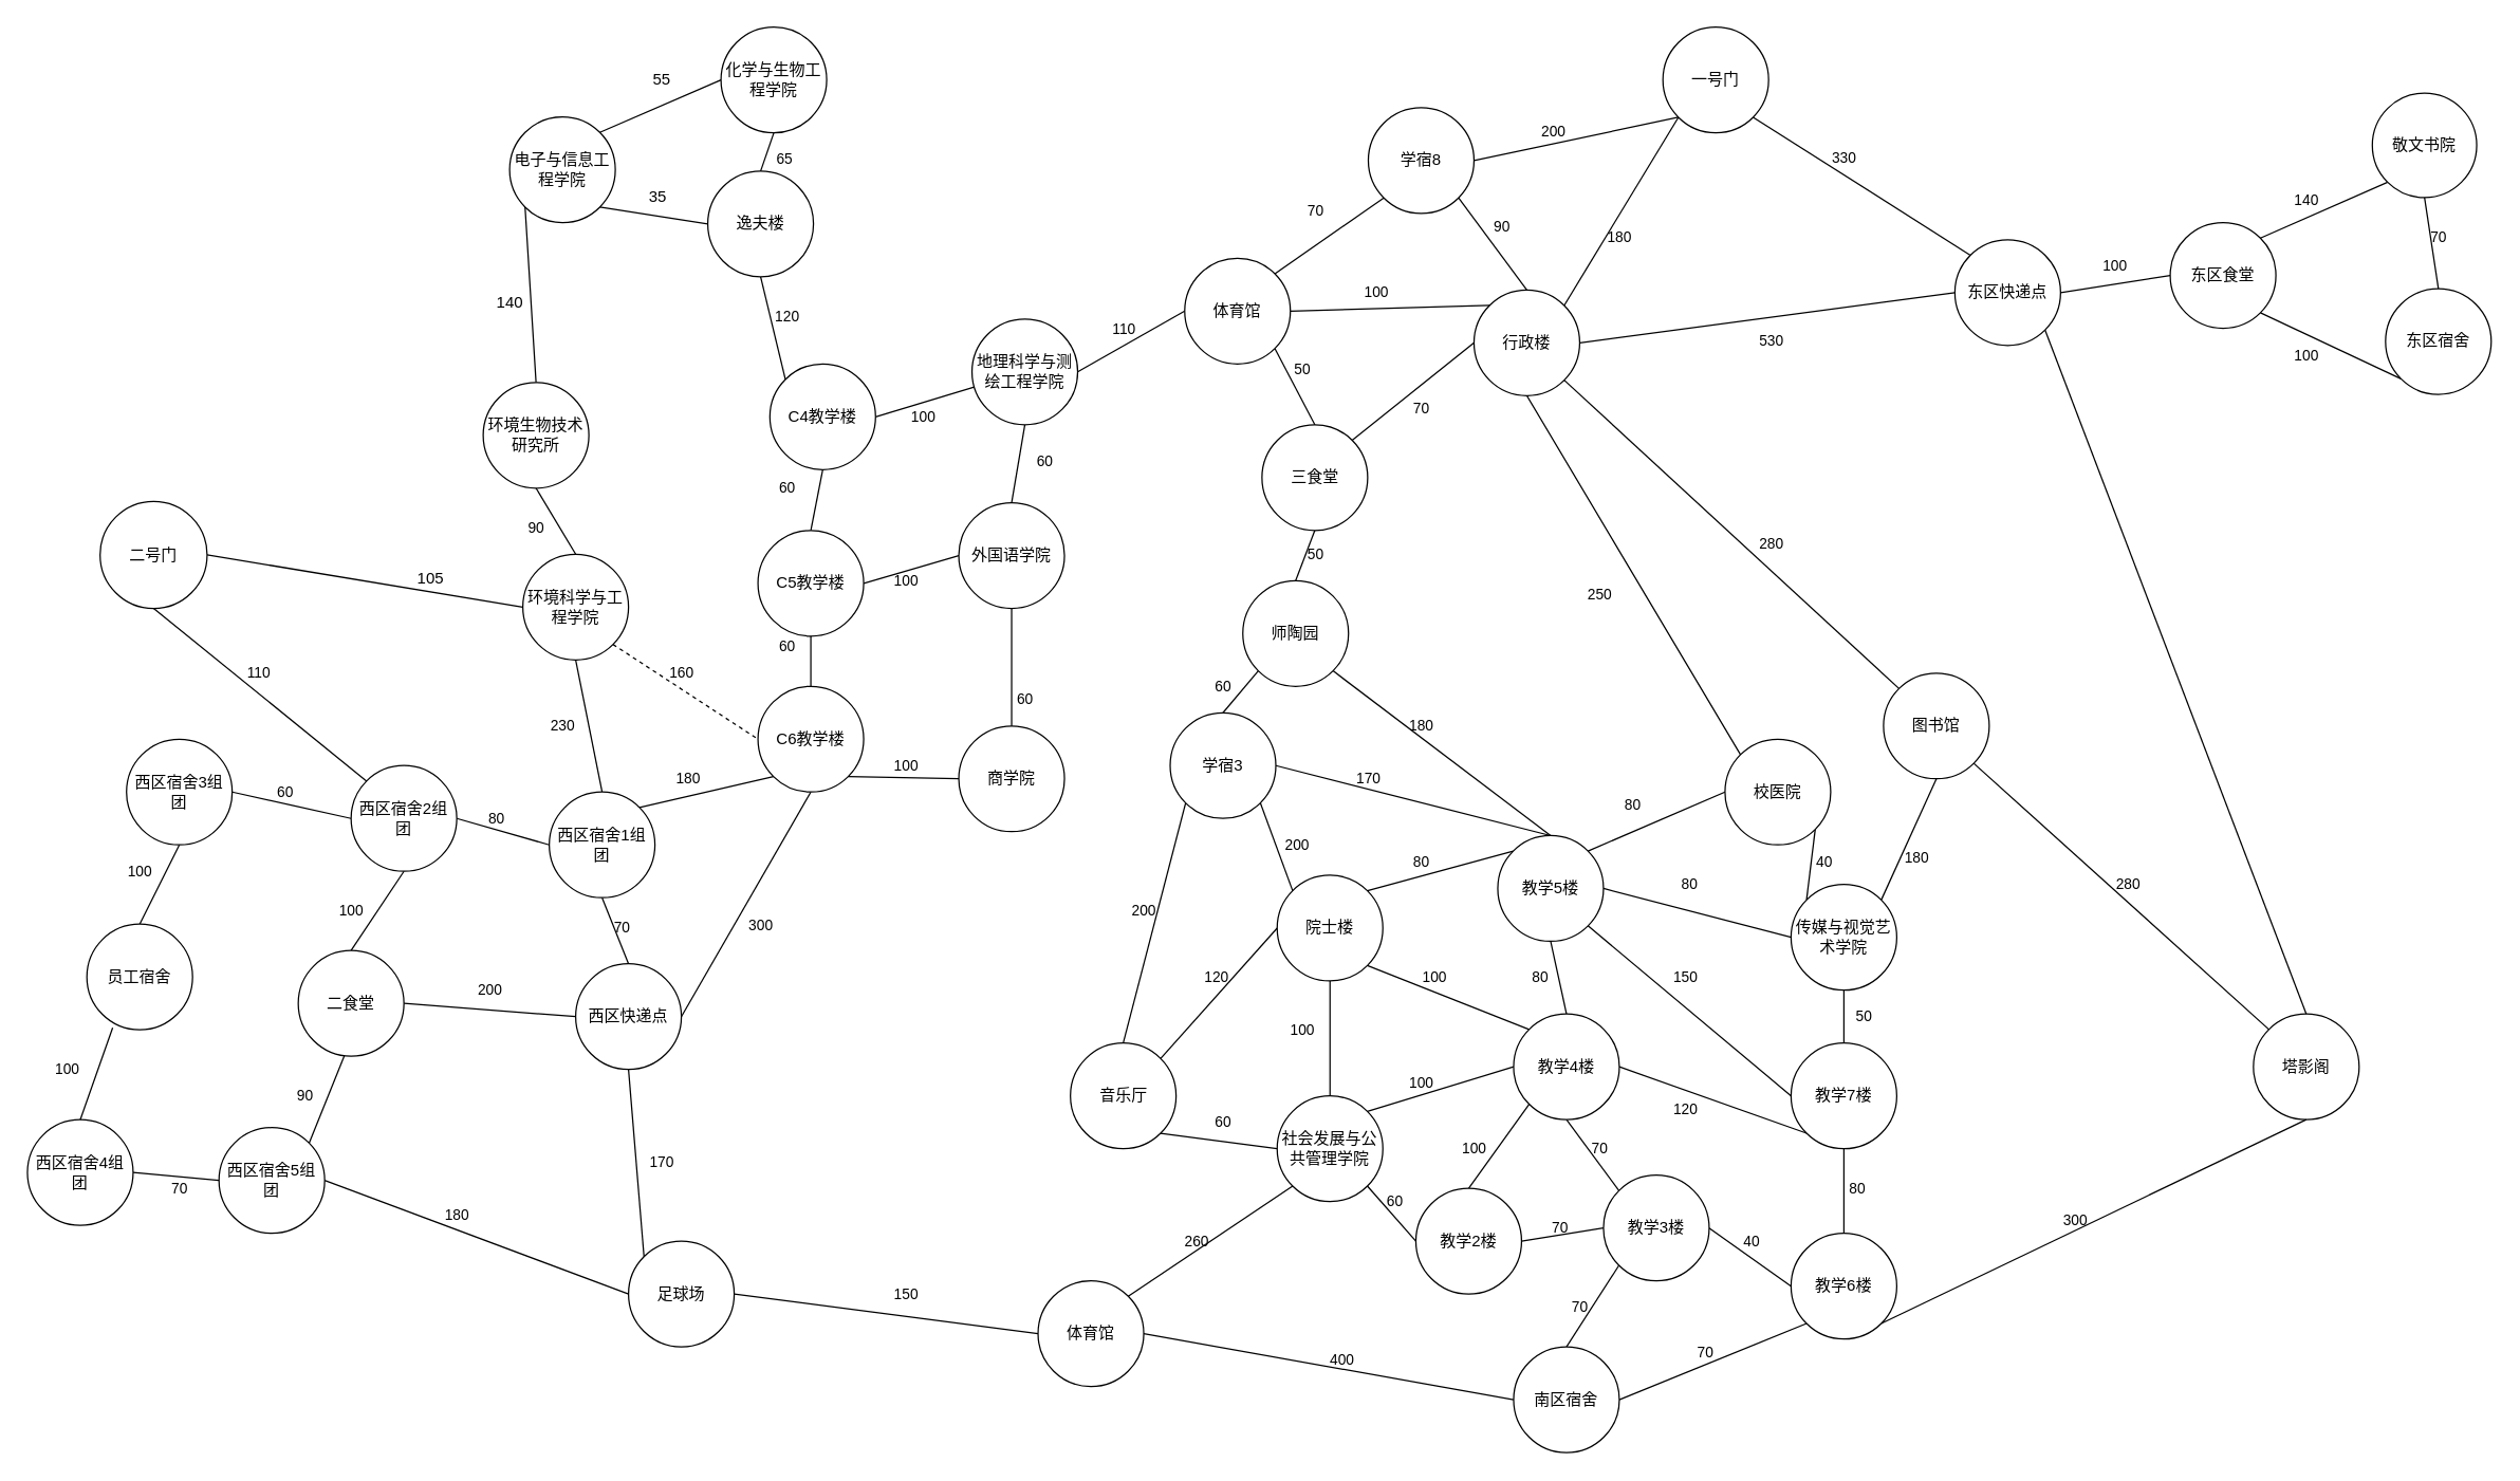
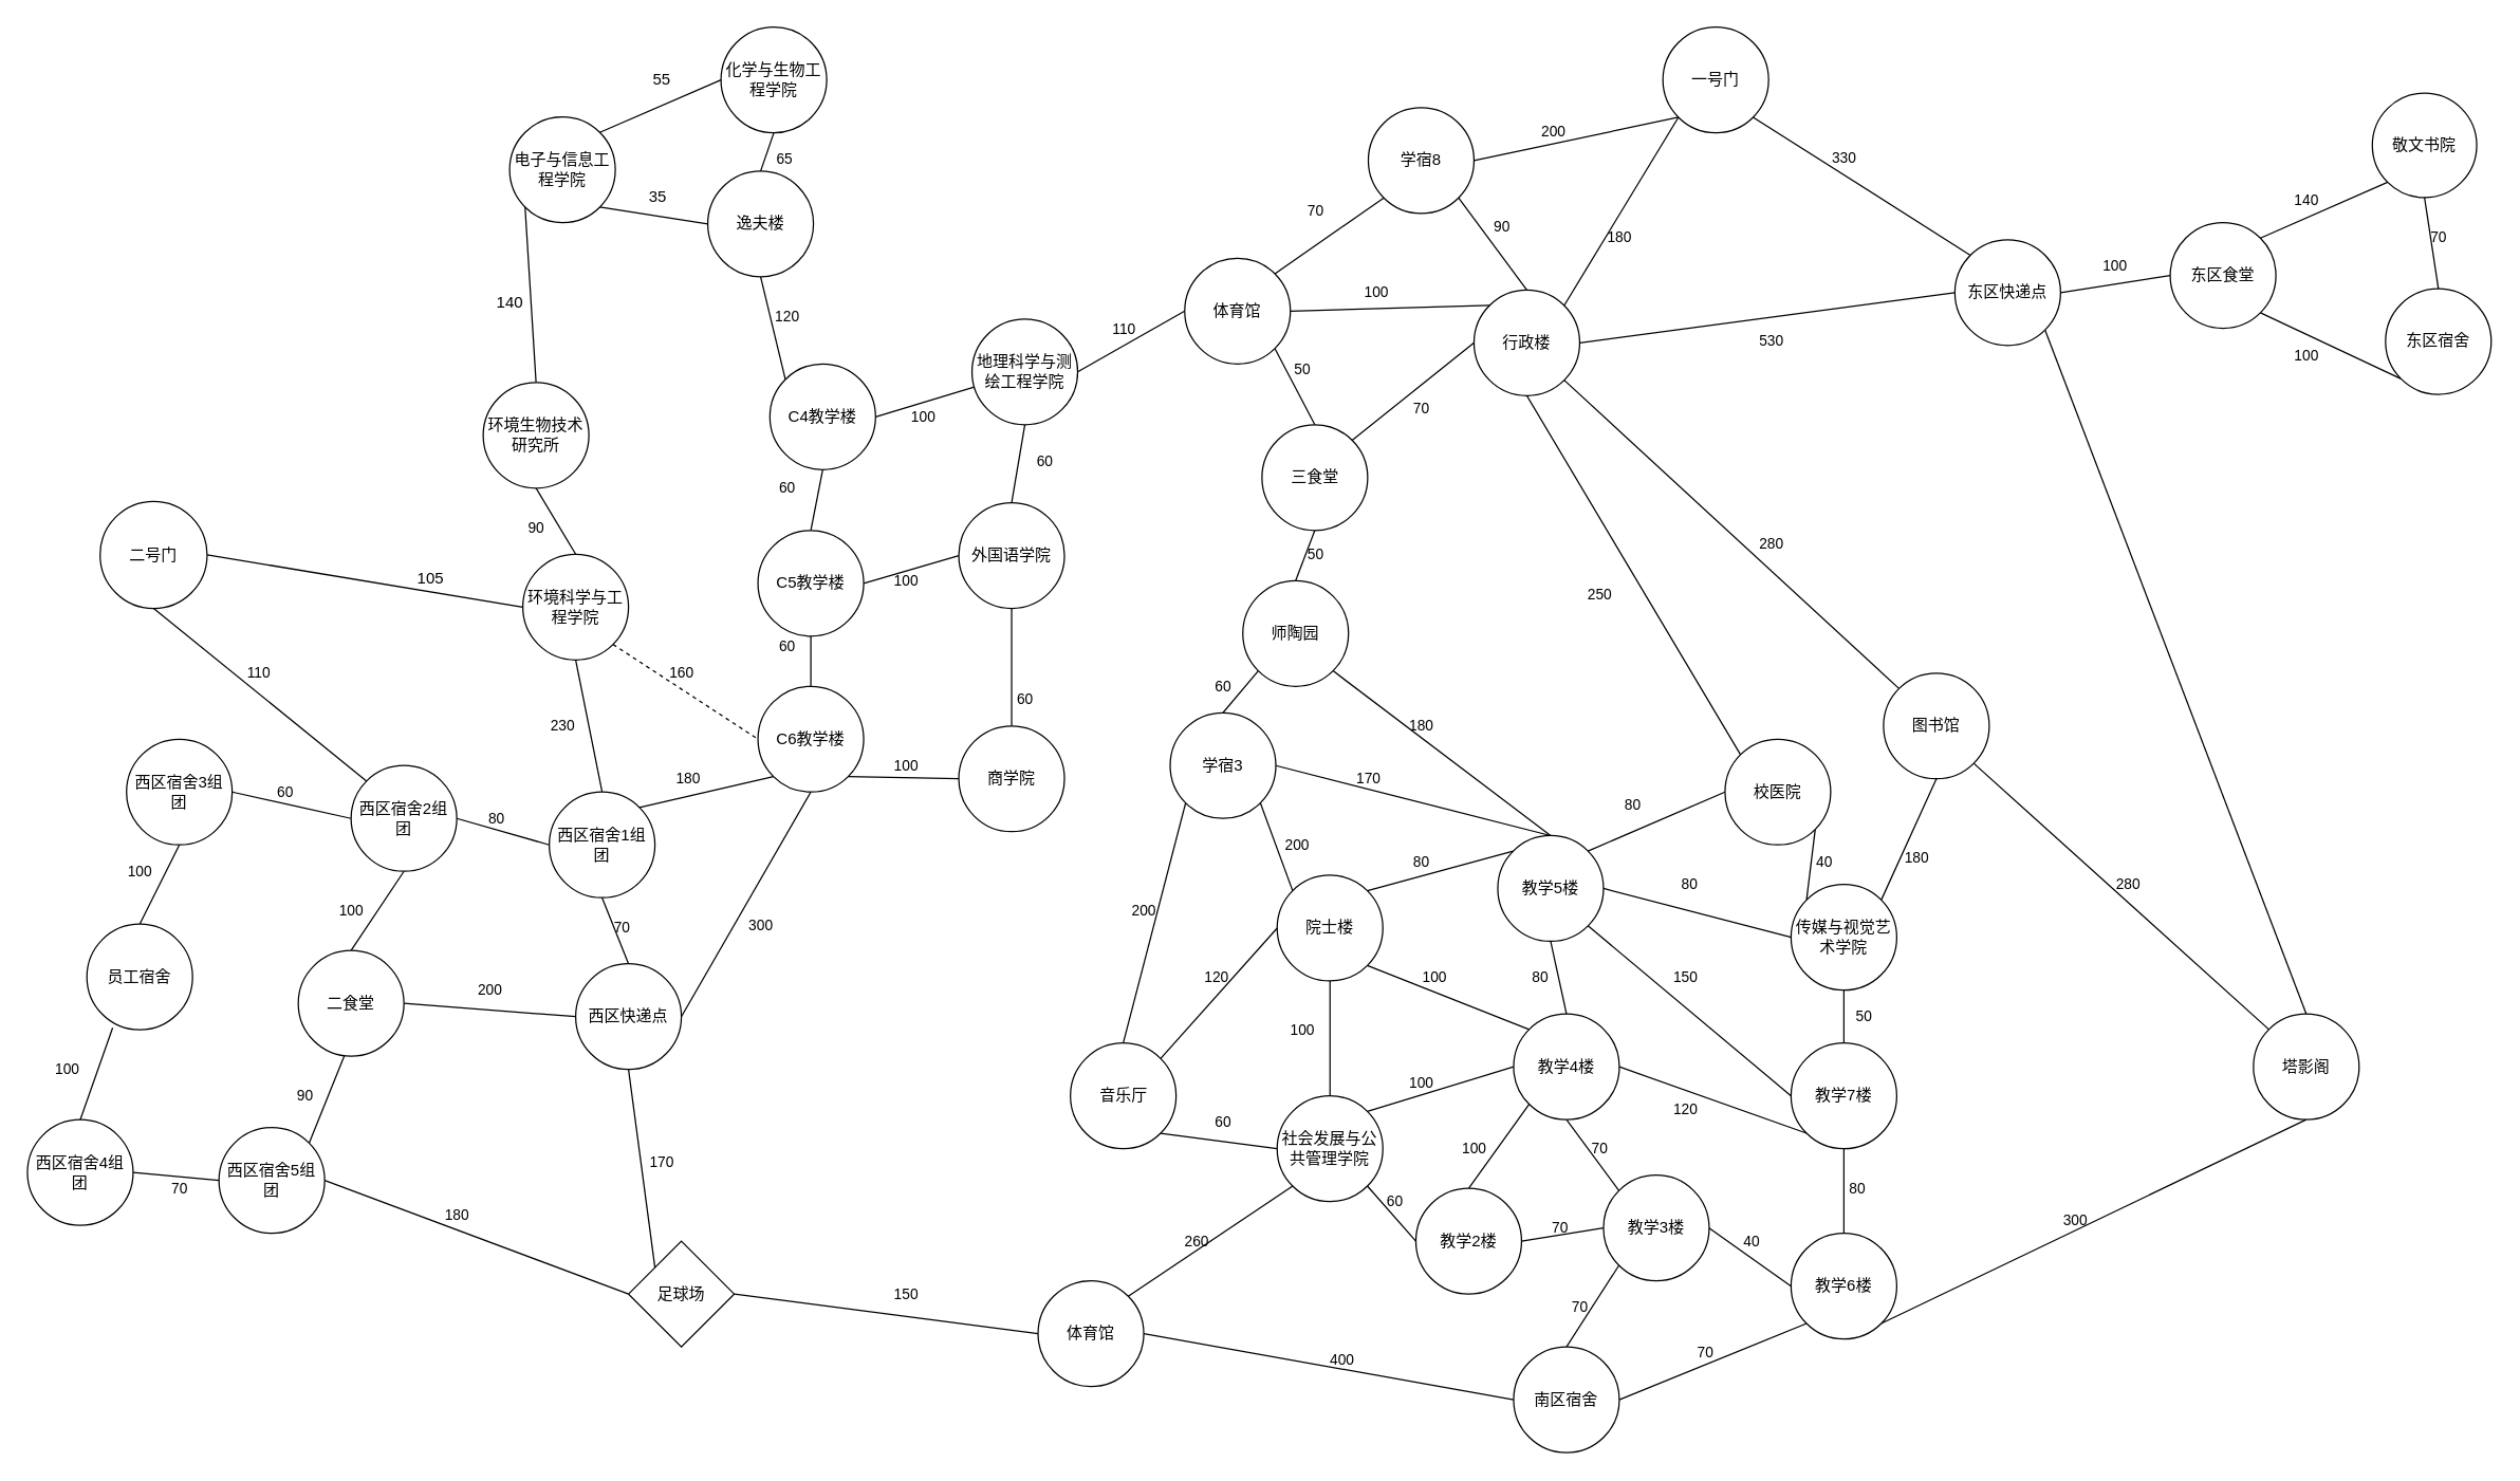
- <mxCell id="18" value="足球场&lt;br&gt;" style="ellipse;whiteSpace=wrap;html=1;aspect=fixed;" parent="1" vertex="1"><mxGeometry x="475" y="939" width="80" height="80" as="geometry" /></mxCell>
+ <mxCell id="18" value="足球场&lt;br&gt;" style="rhombus;whiteSpace=wrap;html=1;aspect=fixed;" parent="1" vertex="1"><mxGeometry x="475" y="939" width="80" height="80" as="geometry" /></mxCell>
